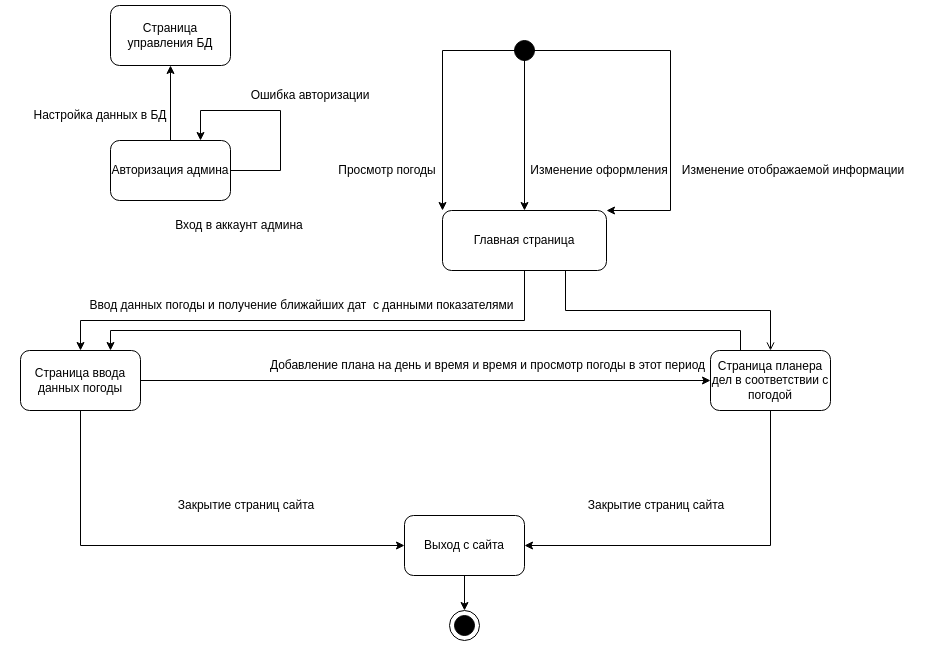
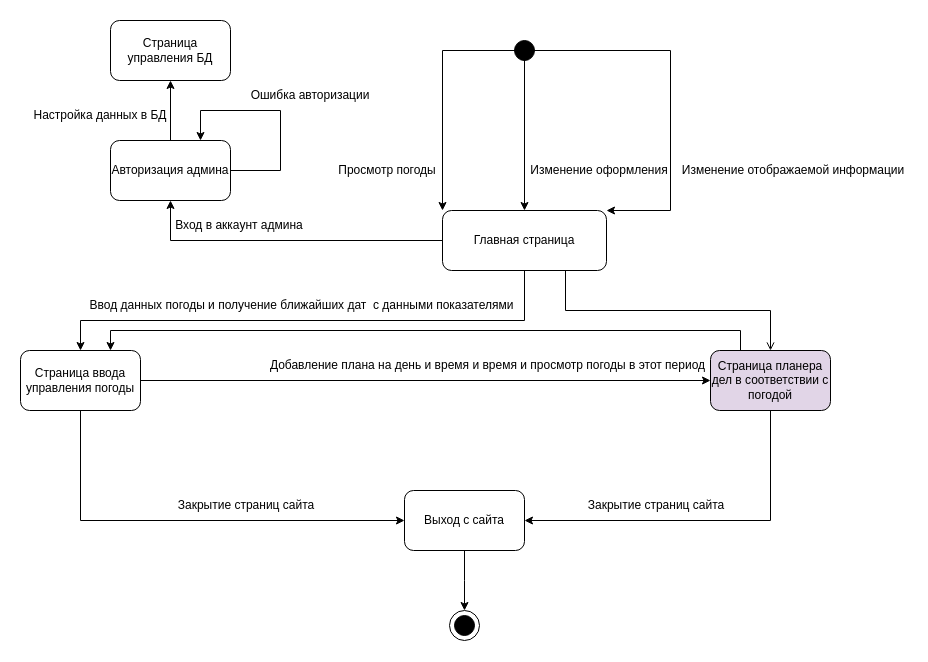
- <mxCell id="10" value="Страница управления БД" style="rounded=1;whiteSpace=wrap;html=1;" vertex="1" parent="1"><mxGeometry x="110" y="5" width="120" height="60" as="geometry" /></mxCell>
+ <mxCell id="10" value="Страница управления БД" style="rounded=1;whiteSpace=wrap;html=1;" vertex="1" parent="1"><mxGeometry x="110" y="20" width="120" height="60" as="geometry" /></mxCell>
+ <mxCell id="22" value="" style="endArrow=classic;html=1;rounded=0;exitX=0;exitY=0.5;exitDx=0;exitDy=0;entryX=0.5;entryY=1;entryDx=0;entryDy=0;" edge="1" parent="1" source="3" target="11"><mxGeometry width="50" height="50" relative="1" as="geometry"><mxPoint x="340" y="270" as="sourcePoint" /><mxPoint x="390" y="220" as="targetPoint" /><Array as="points"><mxPoint x="170" y="240" /></Array></mxGeometry></mxCell>
- <mxCell id="6" value="Страница ввода данных погоды" style="rounded=1;whiteSpace=wrap;html=1;" vertex="1" parent="1"><mxGeometry x="20" y="350" width="120" height="60" as="geometry" /></mxCell>
+ <mxCell id="6" value="Страница ввода управления погоды" style="rounded=1;whiteSpace=wrap;html=1;" vertex="1" parent="1"><mxGeometry x="20" y="350" width="120" height="60" as="geometry" /></mxCell>
- <mxCell id="9" value="Страница планера дел в соответствии с погодой" style="rounded=1;whiteSpace=wrap;html=1;" vertex="1" parent="1"><mxGeometry x="710" y="350" width="120" height="60" as="geometry" /></mxCell>
+ <mxCell id="9" value="Страница планера дел в соответствии с погодой" style="rounded=1;whiteSpace=wrap;html=1;fillColor=#e1d5e7;" vertex="1" parent="1"><mxGeometry x="710" y="350" width="120" height="60" as="geometry" /></mxCell>
- <mxCell id="13" value="Выход с сайта" style="rounded=1;whiteSpace=wrap;html=1;" vertex="1" parent="1"><mxGeometry x="404" y="515" width="120" height="60" as="geometry" /></mxCell>
+ <mxCell id="13" value="Выход с сайта" style="rounded=1;whiteSpace=wrap;html=1;" vertex="1" parent="1"><mxGeometry x="404" y="490" width="120" height="60" as="geometry" /></mxCell>
